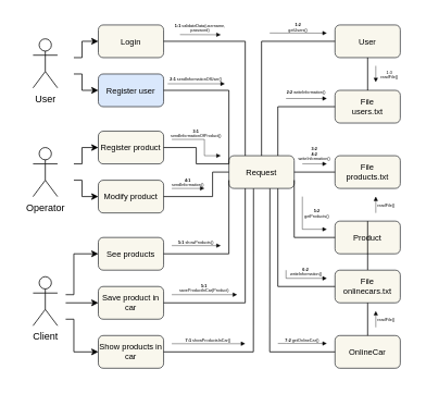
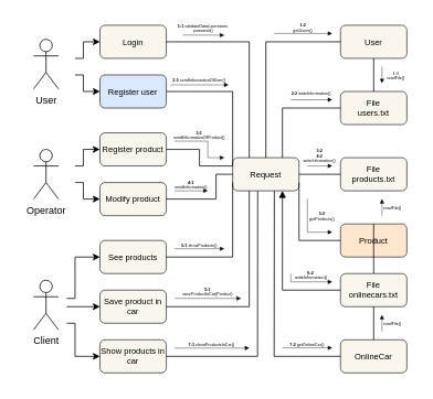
- <mxCell id="50" value="" style="endArrow=none;html=1;rounded=0;entryX=0.75;entryY=1;entryDx=0;entryDy=0;exitX=0;exitY=0.5;exitDx=0;exitDy=0;" edge="1" parent="1" source="47" target="5"><mxGeometry width="50" height="50" relative="1" as="geometry"><mxPoint x="400" y="350" as="sourcePoint" /><mxPoint x="340" y="290" as="targetPoint" /><Array as="points"><mxPoint x="340" y="350" /></Array></mxGeometry></mxCell>
+ <mxCell id="50" value="" style="endArrow=block;html=1;rounded=0;entryX=0.75;entryY=1;entryDx=0;entryDy=0;exitX=0;exitY=0.5;exitDx=0;exitDy=0;" edge="1" parent="1" source="47" target="5"><mxGeometry width="50" height="50" relative="1" as="geometry"><mxPoint x="400" y="350" as="sourcePoint" /><mxPoint x="340" y="290" as="targetPoint" /><Array as="points"><mxPoint x="340" y="350" /></Array></mxGeometry></mxCell>
- <mxCell id="37" value="Product" style="rounded=1;whiteSpace=wrap;html=1;fontSize=10;fillColor=#f9f7ed;strokeColor=#36393d;" vertex="1" parent="1"><mxGeometry x="410" y="270" width="80" height="40" as="geometry" /></mxCell>
+ <mxCell id="37" value="Product" style="rounded=1;whiteSpace=wrap;html=1;fontSize=10;fillColor=#ffe6cc;strokeColor=#36393d;" vertex="1" parent="1"><mxGeometry x="410" y="270" width="80" height="40" as="geometry" /></mxCell>
